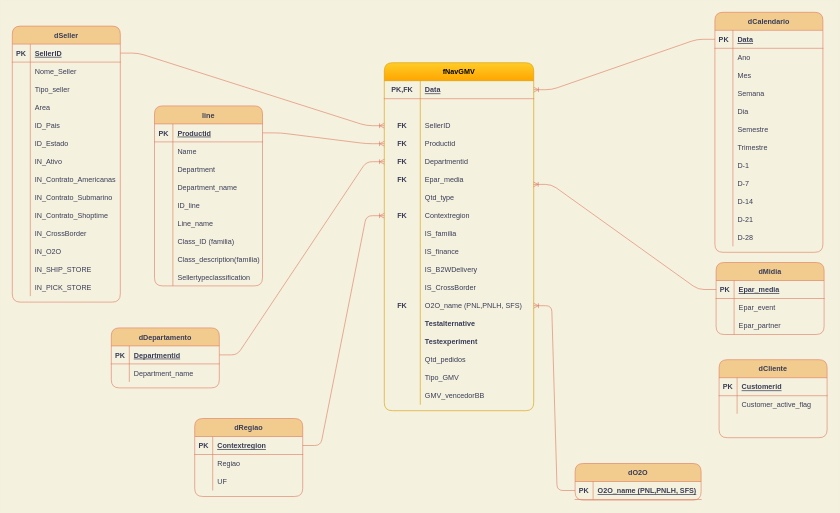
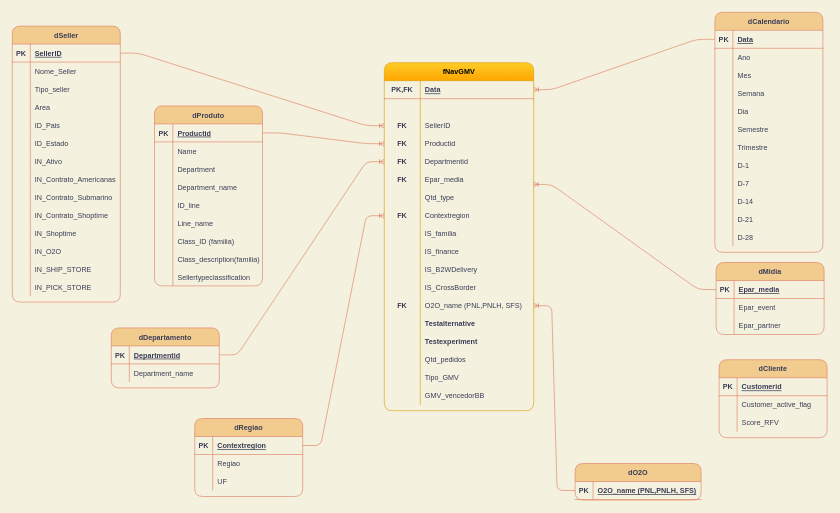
- <mxCell id="2" value="line" style="shape=table;startSize=30;container=1;collapsible=1;childLayout=tableLayout;fixedRows=1;rowLines=0;fontStyle=1;align=center;resizeLast=1;fillColor=#F2CC8F;strokeColor=#E07A5F;fontColor=#393C56;rounded=1;" vertex="1" parent="1"><mxGeometry x="257" y="176" width="180" height="300" as="geometry"><mxRectangle x="150" y="-89" width="96" height="30" as="alternateBounds" /></mxGeometry></mxCell>
+ <mxCell id="2" value="dProduto" style="shape=table;startSize=30;container=1;collapsible=1;childLayout=tableLayout;fixedRows=1;rowLines=0;fontStyle=1;align=center;resizeLast=1;fillColor=#F2CC8F;strokeColor=#E07A5F;fontColor=#393C56;rounded=1;" vertex="1" parent="1"><mxGeometry x="257" y="176" width="180" height="300" as="geometry"><mxRectangle x="150" y="-89" width="96" height="30" as="alternateBounds" /></mxGeometry></mxCell>
- <mxCell id="168" value="IN_CrossBorder" style="shape=partialRectangle;connectable=0;fillColor=none;top=0;left=0;bottom=0;right=0;align=left;spacingLeft=6;overflow=hidden;strokeColor=#E07A5F;fontColor=#393C56;rounded=1;" vertex="1" parent="166"><mxGeometry x="30" width="150" height="30" as="geometry" /></mxCell>
+ <mxCell id="168" value="IN_Shoptime" style="shape=partialRectangle;connectable=0;fillColor=none;top=0;left=0;bottom=0;right=0;align=left;spacingLeft=6;overflow=hidden;strokeColor=#E07A5F;fontColor=#393C56;rounded=1;" vertex="1" parent="166"><mxGeometry x="30" width="150" height="30" as="geometry" /></mxCell>
+ <mxCell id="187" value="Score_RFV" style="shape=partialRectangle;connectable=0;fillColor=none;top=0;left=0;bottom=0;right=0;align=left;spacingLeft=6;overflow=hidden;strokeColor=#E07A5F;fontColor=#393C56;rounded=1;" vertex="1" parent="185"><mxGeometry x="30" width="150" height="30" as="geometry" /></mxCell>
